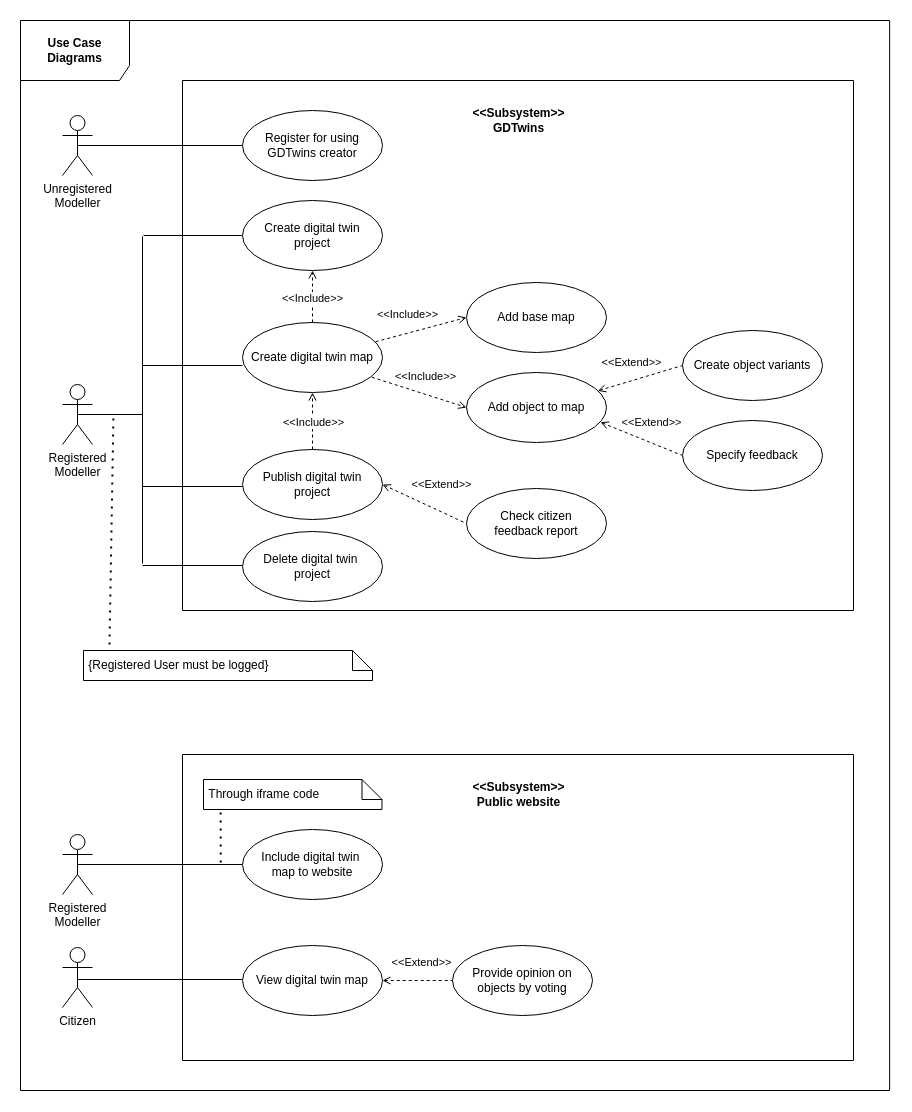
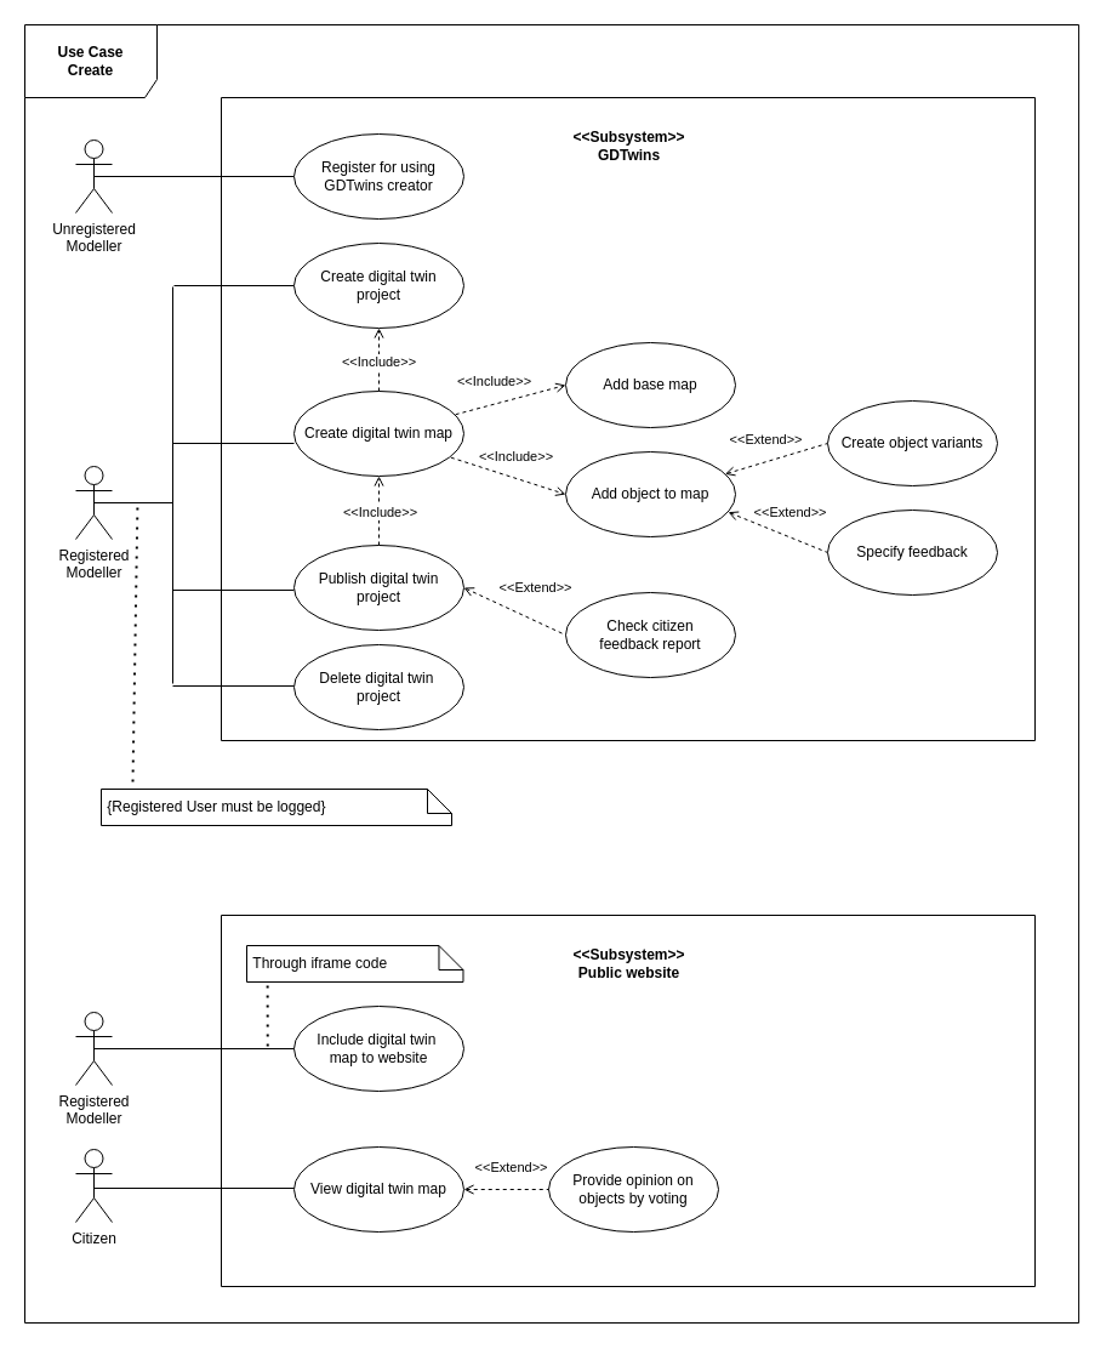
- <mxCell id="52" value="&lt;b&gt;Use Case&lt;br&gt;Diagrams&lt;/b&gt;" style="shape=umlFrame;whiteSpace=wrap;html=1;pointerEvents=0;width=109;height=60;" vertex="1" parent="1"><mxGeometry x="20" y="20" width="869.12" height="1070" as="geometry" /></mxCell>
+ <mxCell id="52" value="&lt;b&gt;Use Case&lt;br&gt;Create&lt;/b&gt;" style="shape=umlFrame;whiteSpace=wrap;html=1;pointerEvents=0;width=109;height=60;" vertex="1" parent="1"><mxGeometry x="20" y="20" width="869.12" height="1070" as="geometry" /></mxCell>
